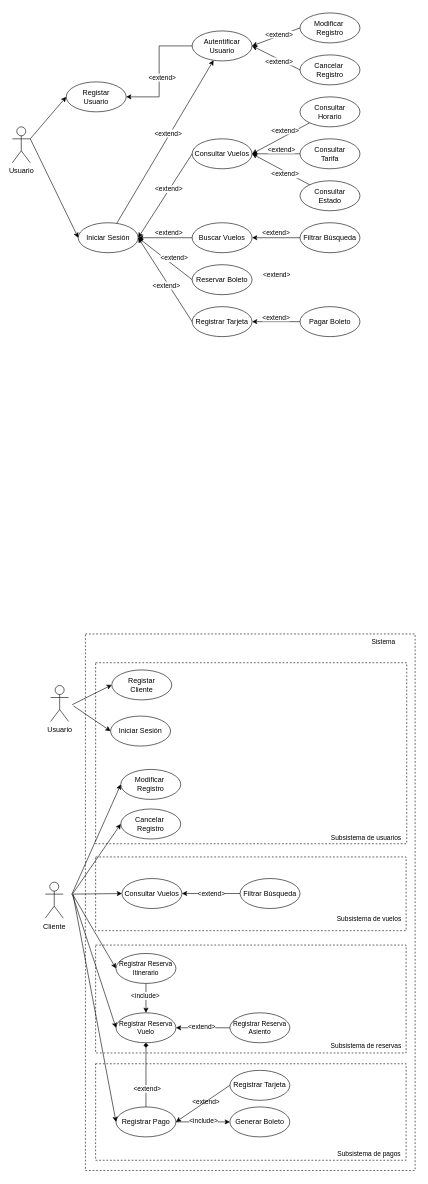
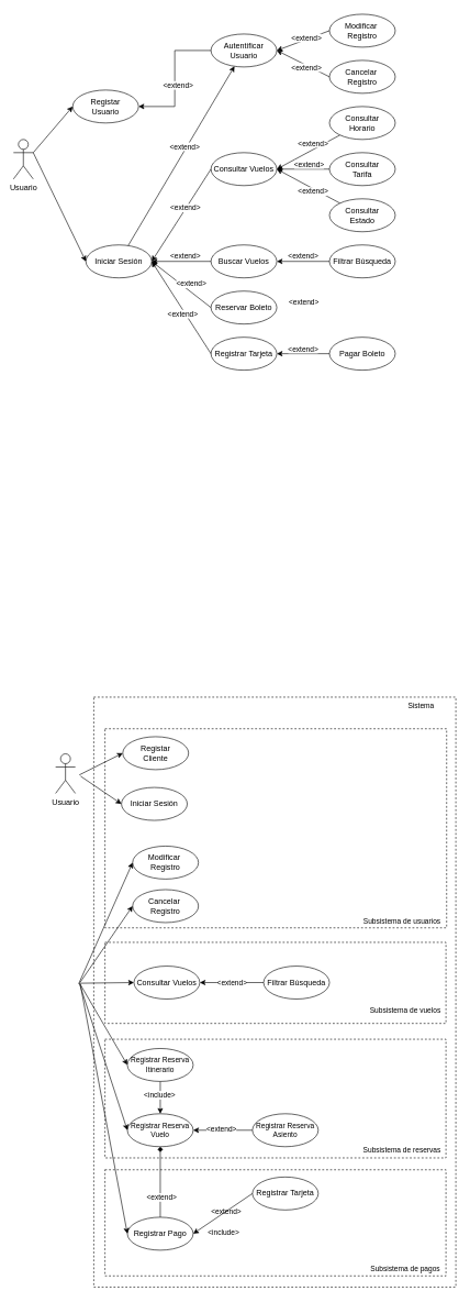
- <mxCell id="52" value="Cliente" style="shape=umlActor;verticalLabelPosition=bottom;verticalAlign=top;html=1;outlineConnect=0;" vertex="1" parent="1"><mxGeometry x="75" y="1470" width="30" height="60" as="geometry" /></mxCell>
- <mxCell id="55" value="" style="edgeStyle=orthogonalEdgeStyle;rounded=0;orthogonalLoop=1;jettySize=auto;html=1;" edge="1" parent="1" source="56" target="73"><mxGeometry relative="1" as="geometry" /></mxCell>
- <mxCell id="73" value="Generar Boleto" style="ellipse;whiteSpace=wrap;html=1;" vertex="1" parent="1"><mxGeometry x="383" y="1845" width="100" height="50" as="geometry" /></mxCell>
